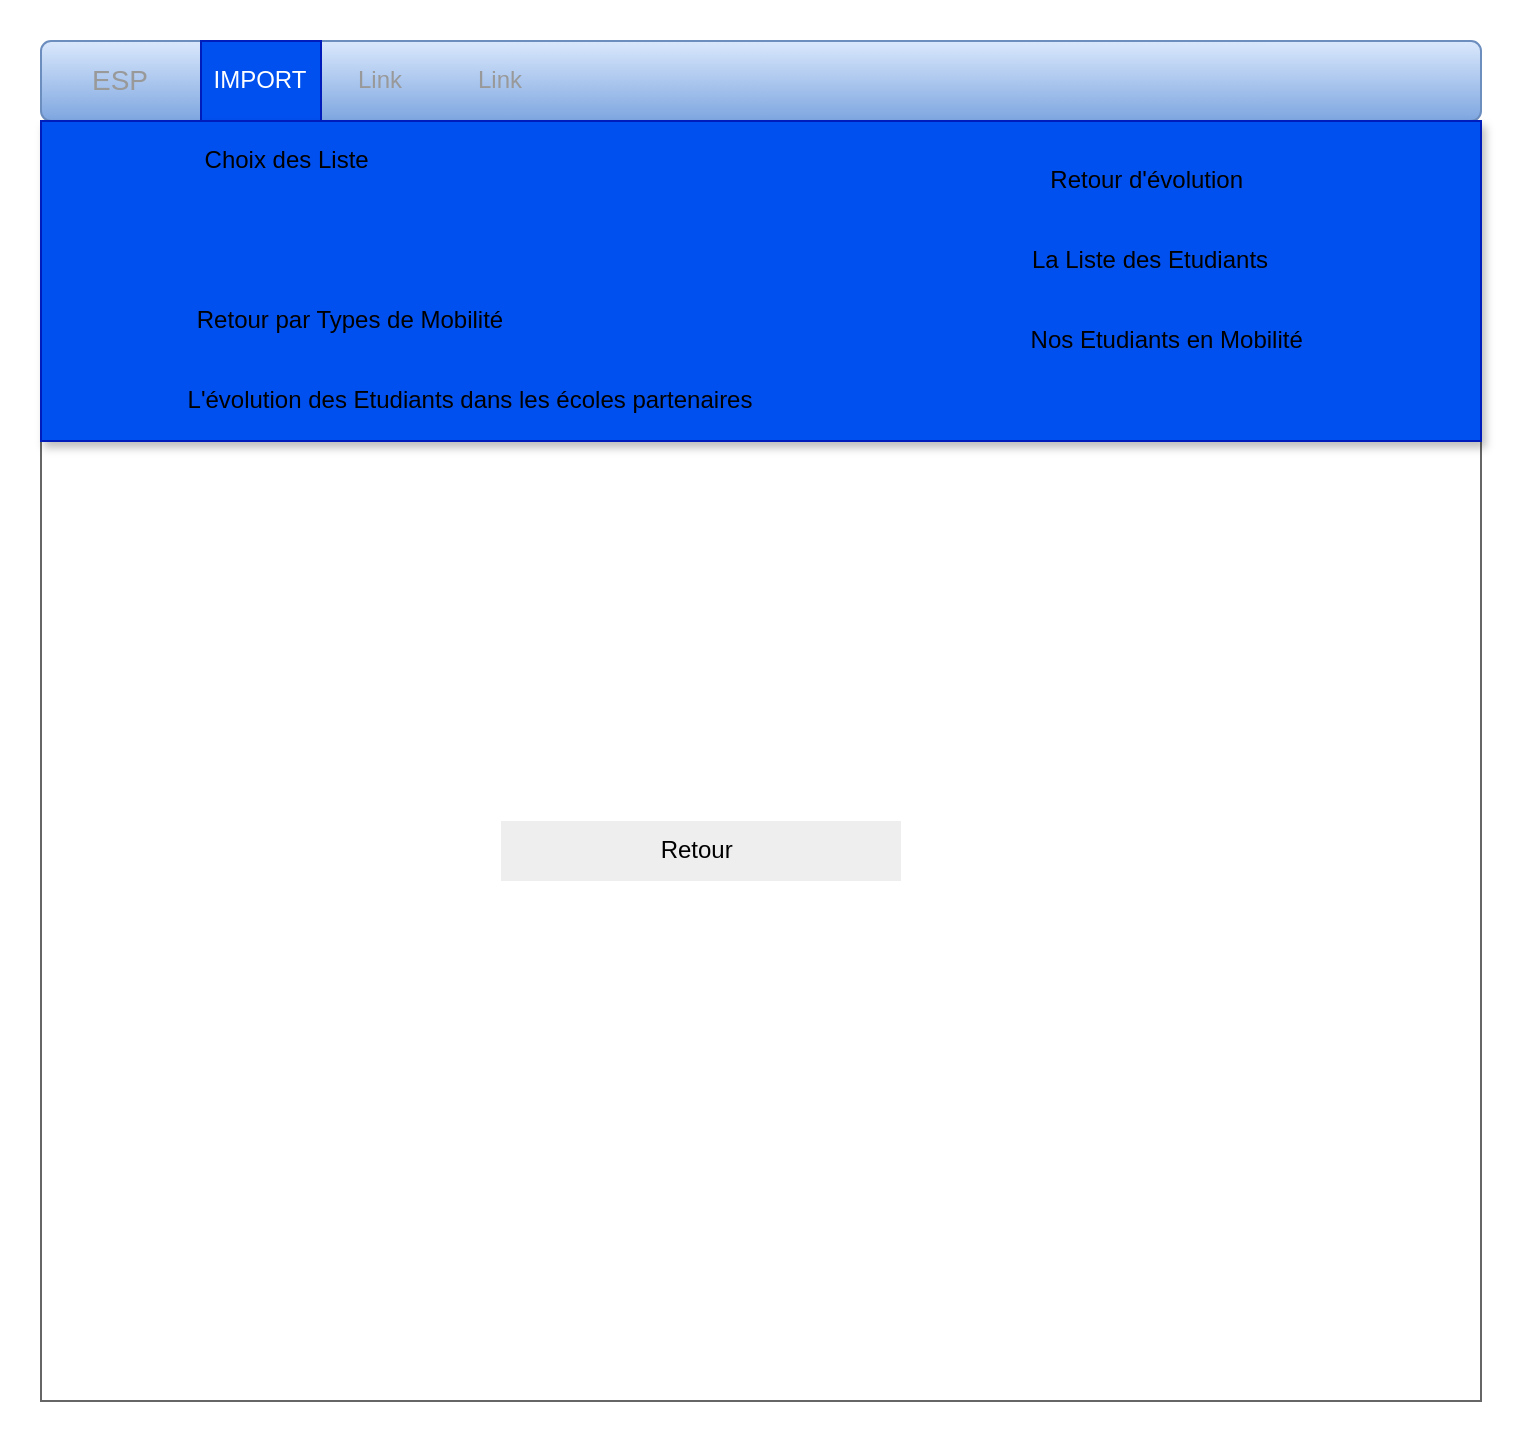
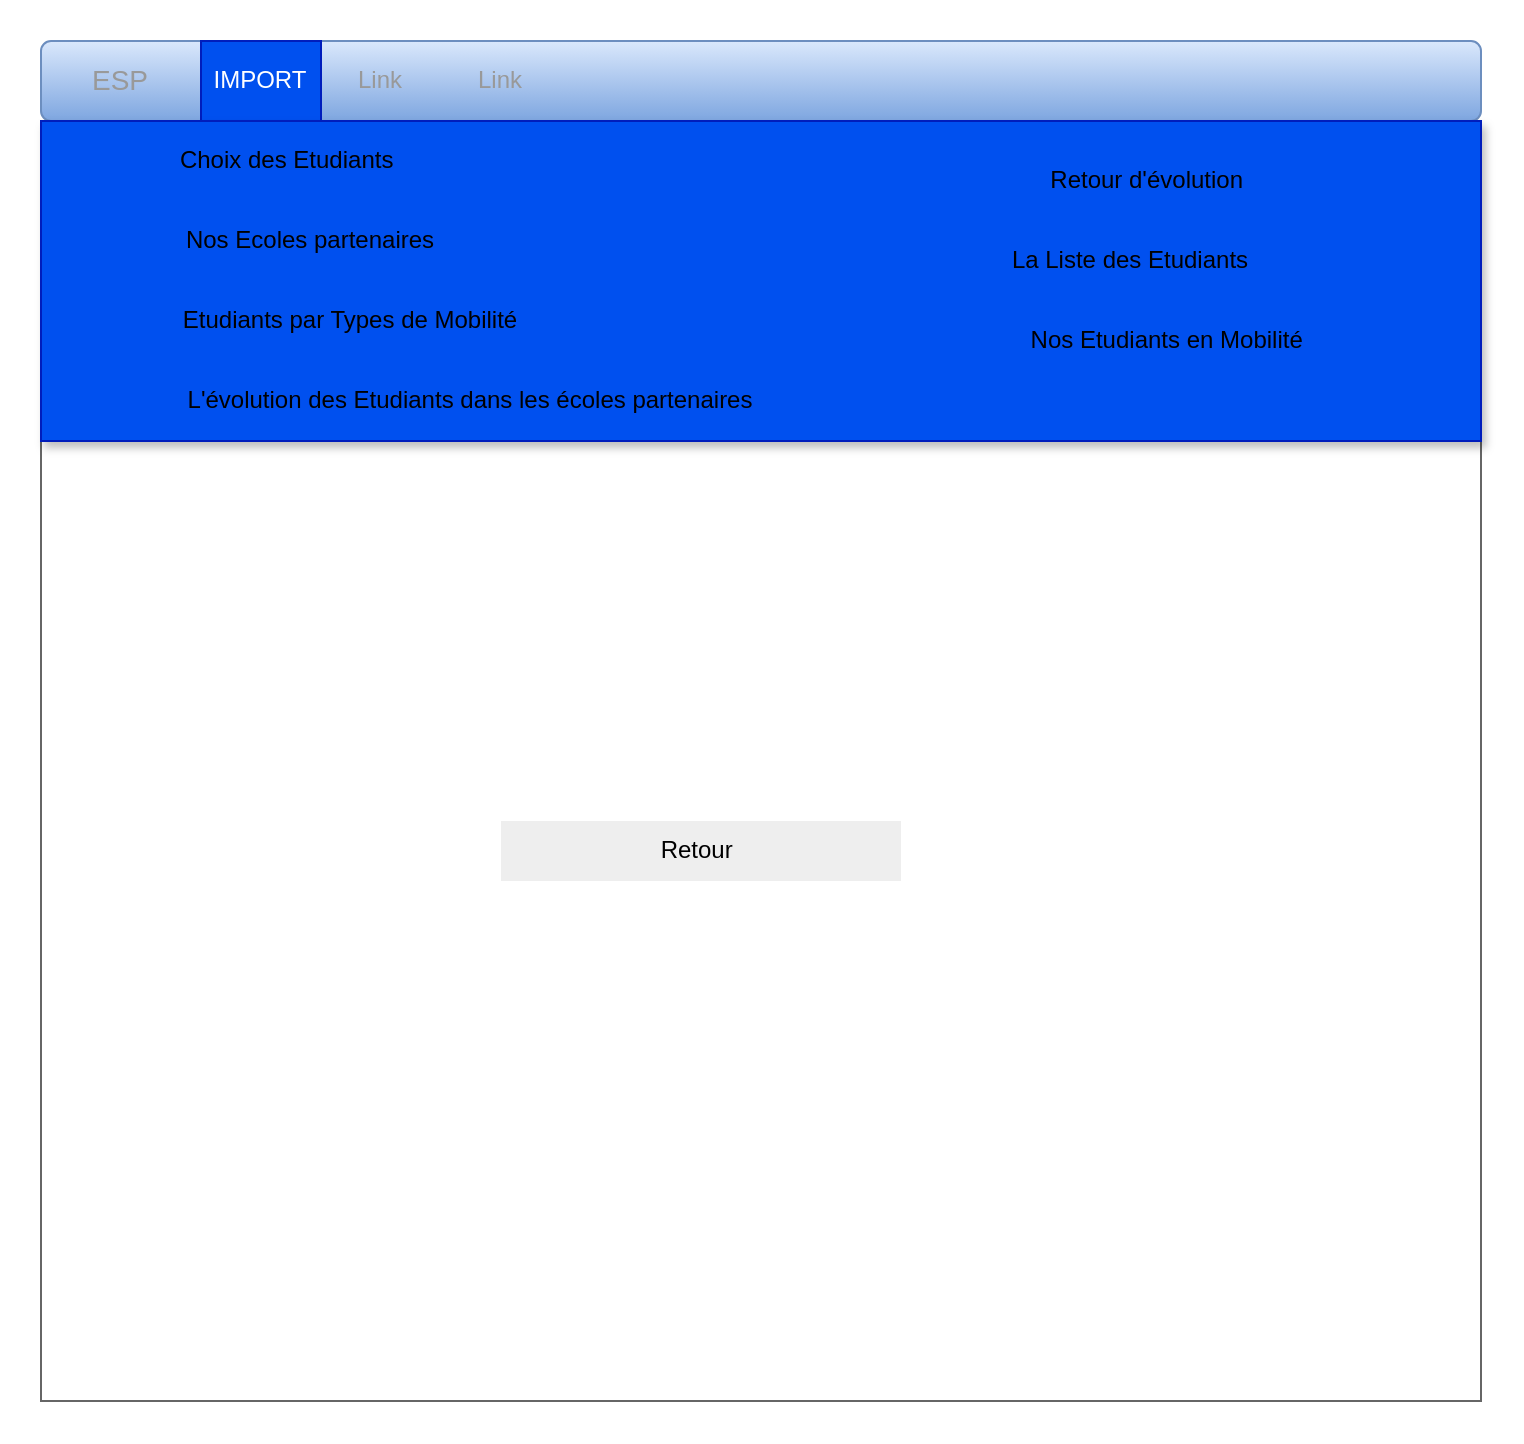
- <mxCell id="9" value="Choix des Liste&amp;nbsp;" style="text;html=1;strokeColor=none;fillColor=none;align=center;verticalAlign=middle;whiteSpace=wrap;rounded=0;shadow=1;" parent="1" vertex="1"><mxGeometry x="60" y="70" width="170" height="20" as="geometry" /></mxCell>
+ <mxCell id="9" value="Choix des Etudiants&amp;nbsp;" style="text;html=1;strokeColor=none;fillColor=none;align=center;verticalAlign=middle;whiteSpace=wrap;rounded=0;shadow=1;" parent="1" vertex="1"><mxGeometry x="60" y="70" width="170" height="20" as="geometry" /></mxCell>
+ <mxCell id="10" value="Nos Ecoles partenaires" style="text;html=1;strokeColor=none;fillColor=none;align=center;verticalAlign=middle;whiteSpace=wrap;rounded=0;shadow=1;" parent="1" vertex="1"><mxGeometry x="70" y="110" width="170" height="20" as="geometry" /></mxCell>
- <mxCell id="14" value="La Liste des Etudiants" style="text;html=1;strokeColor=none;fillColor=none;align=center;verticalAlign=middle;whiteSpace=wrap;rounded=0;shadow=1;" parent="1" vertex="1"><mxGeometry x="490" y="120" width="170" height="20" as="geometry" /></mxCell>
+ <mxCell id="14" value="La Liste des Etudiants" style="text;html=1;strokeColor=none;fillColor=none;align=center;verticalAlign=middle;whiteSpace=wrap;rounded=0;shadow=1;" parent="1" vertex="1"><mxGeometry x="480" y="120" width="170" height="20" as="geometry" /></mxCell>
- <mxCell id="11" value="Retour par Types de Mobilité" style="text;html=1;strokeColor=none;fillColor=none;align=center;verticalAlign=middle;whiteSpace=wrap;rounded=0;shadow=1;" parent="1" vertex="1"><mxGeometry x="75" y="150" width="200" height="20" as="geometry" /></mxCell>
+ <mxCell id="11" value="Etudiants par Types de Mobilité" style="text;html=1;strokeColor=none;fillColor=none;align=center;verticalAlign=middle;whiteSpace=wrap;rounded=0;shadow=1;" parent="1" vertex="1"><mxGeometry x="75" y="150" width="200" height="20" as="geometry" /></mxCell>
